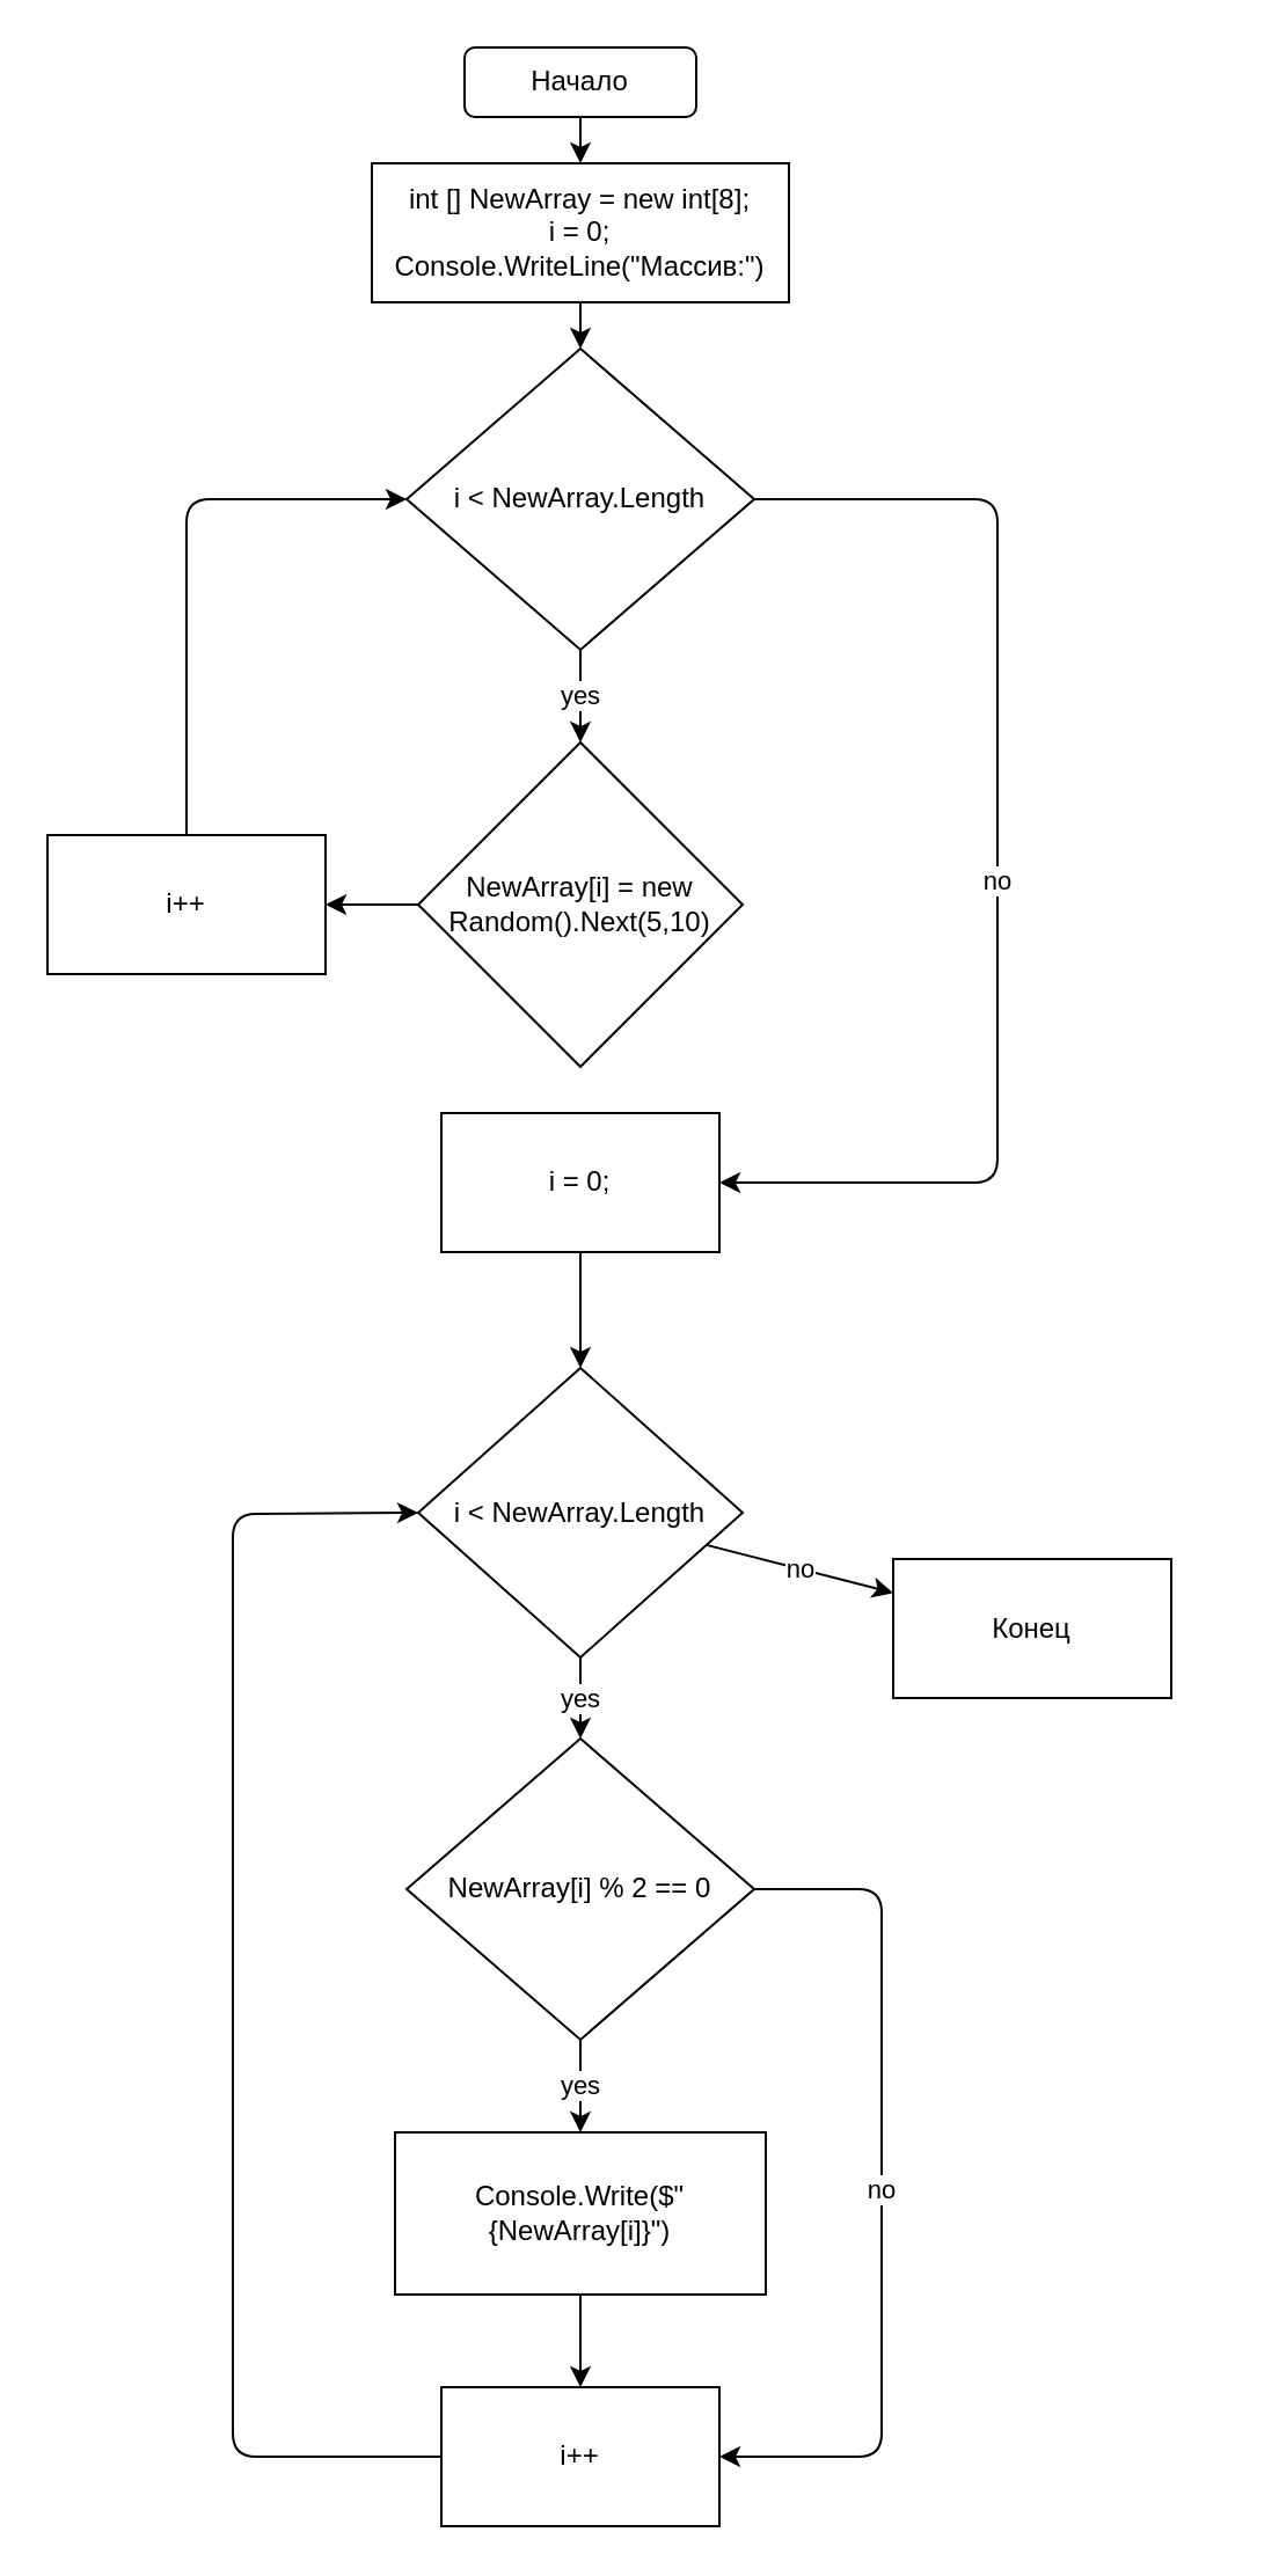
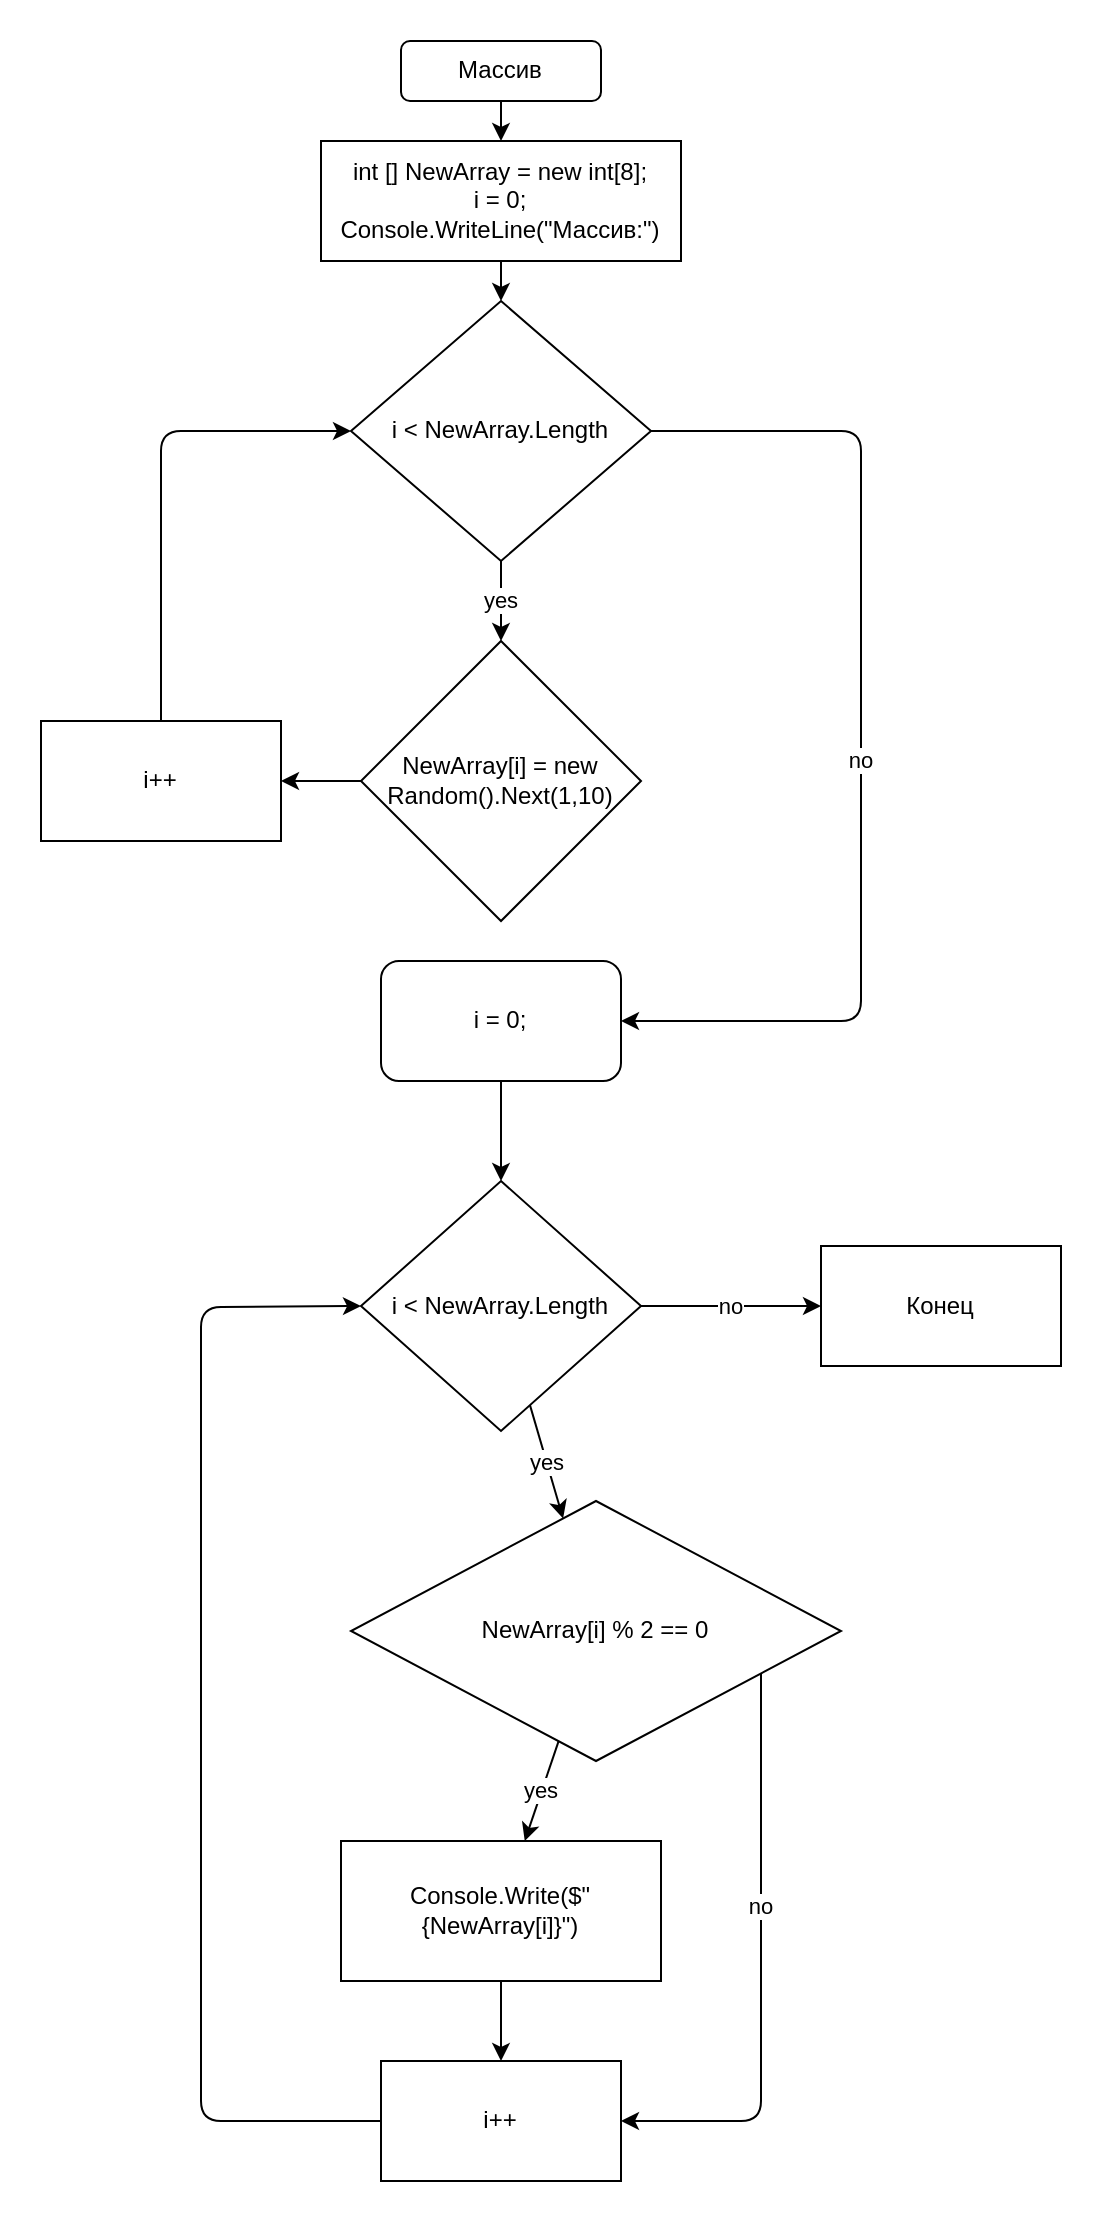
- <mxCell id="3" value="Начало" style="rounded=1;whiteSpace=wrap;html=1;" parent="1" vertex="1"><mxGeometry x="200" width="100" height="30" as="geometry" y="20" /></mxCell>
+ <mxCell id="3" value="Массив" style="rounded=1;whiteSpace=wrap;html=1;" parent="1" vertex="1"><mxGeometry x="200" width="100" height="30" as="geometry" y="20" /></mxCell>
- <mxCell id="10" value="&lt;span&gt;NewArray[i] = new Random().Next(5,10)&lt;/span&gt;" style="rhombus;whiteSpace=wrap;html=1;" parent="1" vertex="1"><mxGeometry x="180" y="320" width="140" height="140" as="geometry" /></mxCell>
+ <mxCell id="10" value="&lt;span&gt;NewArray[i] = new Random().Next(1,10)&lt;/span&gt;" style="rhombus;whiteSpace=wrap;html=1;" parent="1" vertex="1"><mxGeometry x="180" y="320" width="140" height="140" as="geometry" /></mxCell>
- <mxCell id="14" value="i = 0;" style="whiteSpace=wrap;html=1;" parent="1" vertex="1"><mxGeometry x="190" y="480" width="120" height="60" as="geometry" /></mxCell>
+ <mxCell id="14" value="i = 0;" style="whiteSpace=wrap;html=1;rounded=1;" parent="1" vertex="1"><mxGeometry x="190" y="480" width="120" height="60" as="geometry" /></mxCell>
- <mxCell id="25" value="Конец" style="whiteSpace=wrap;html=1;" parent="1" vertex="1"><mxGeometry x="385" y="672.5" width="120" height="60" as="geometry" /></mxCell>
+ <mxCell id="25" value="Конец" style="whiteSpace=wrap;html=1;" parent="1" vertex="1"><mxGeometry x="410" y="622.5" width="120" height="60" as="geometry" /></mxCell>
- <mxCell id="20" value="NewArray[i] % 2 == 0" style="rhombus;whiteSpace=wrap;html=1;" parent="1" vertex="1"><mxGeometry x="175" y="750" width="150" height="130" as="geometry" /></mxCell>
+ <mxCell id="20" value="NewArray[i] % 2 == 0" style="rhombus;whiteSpace=wrap;html=1;" parent="1" vertex="1"><mxGeometry x="175" y="750" width="245" height="130" as="geometry" /></mxCell>
